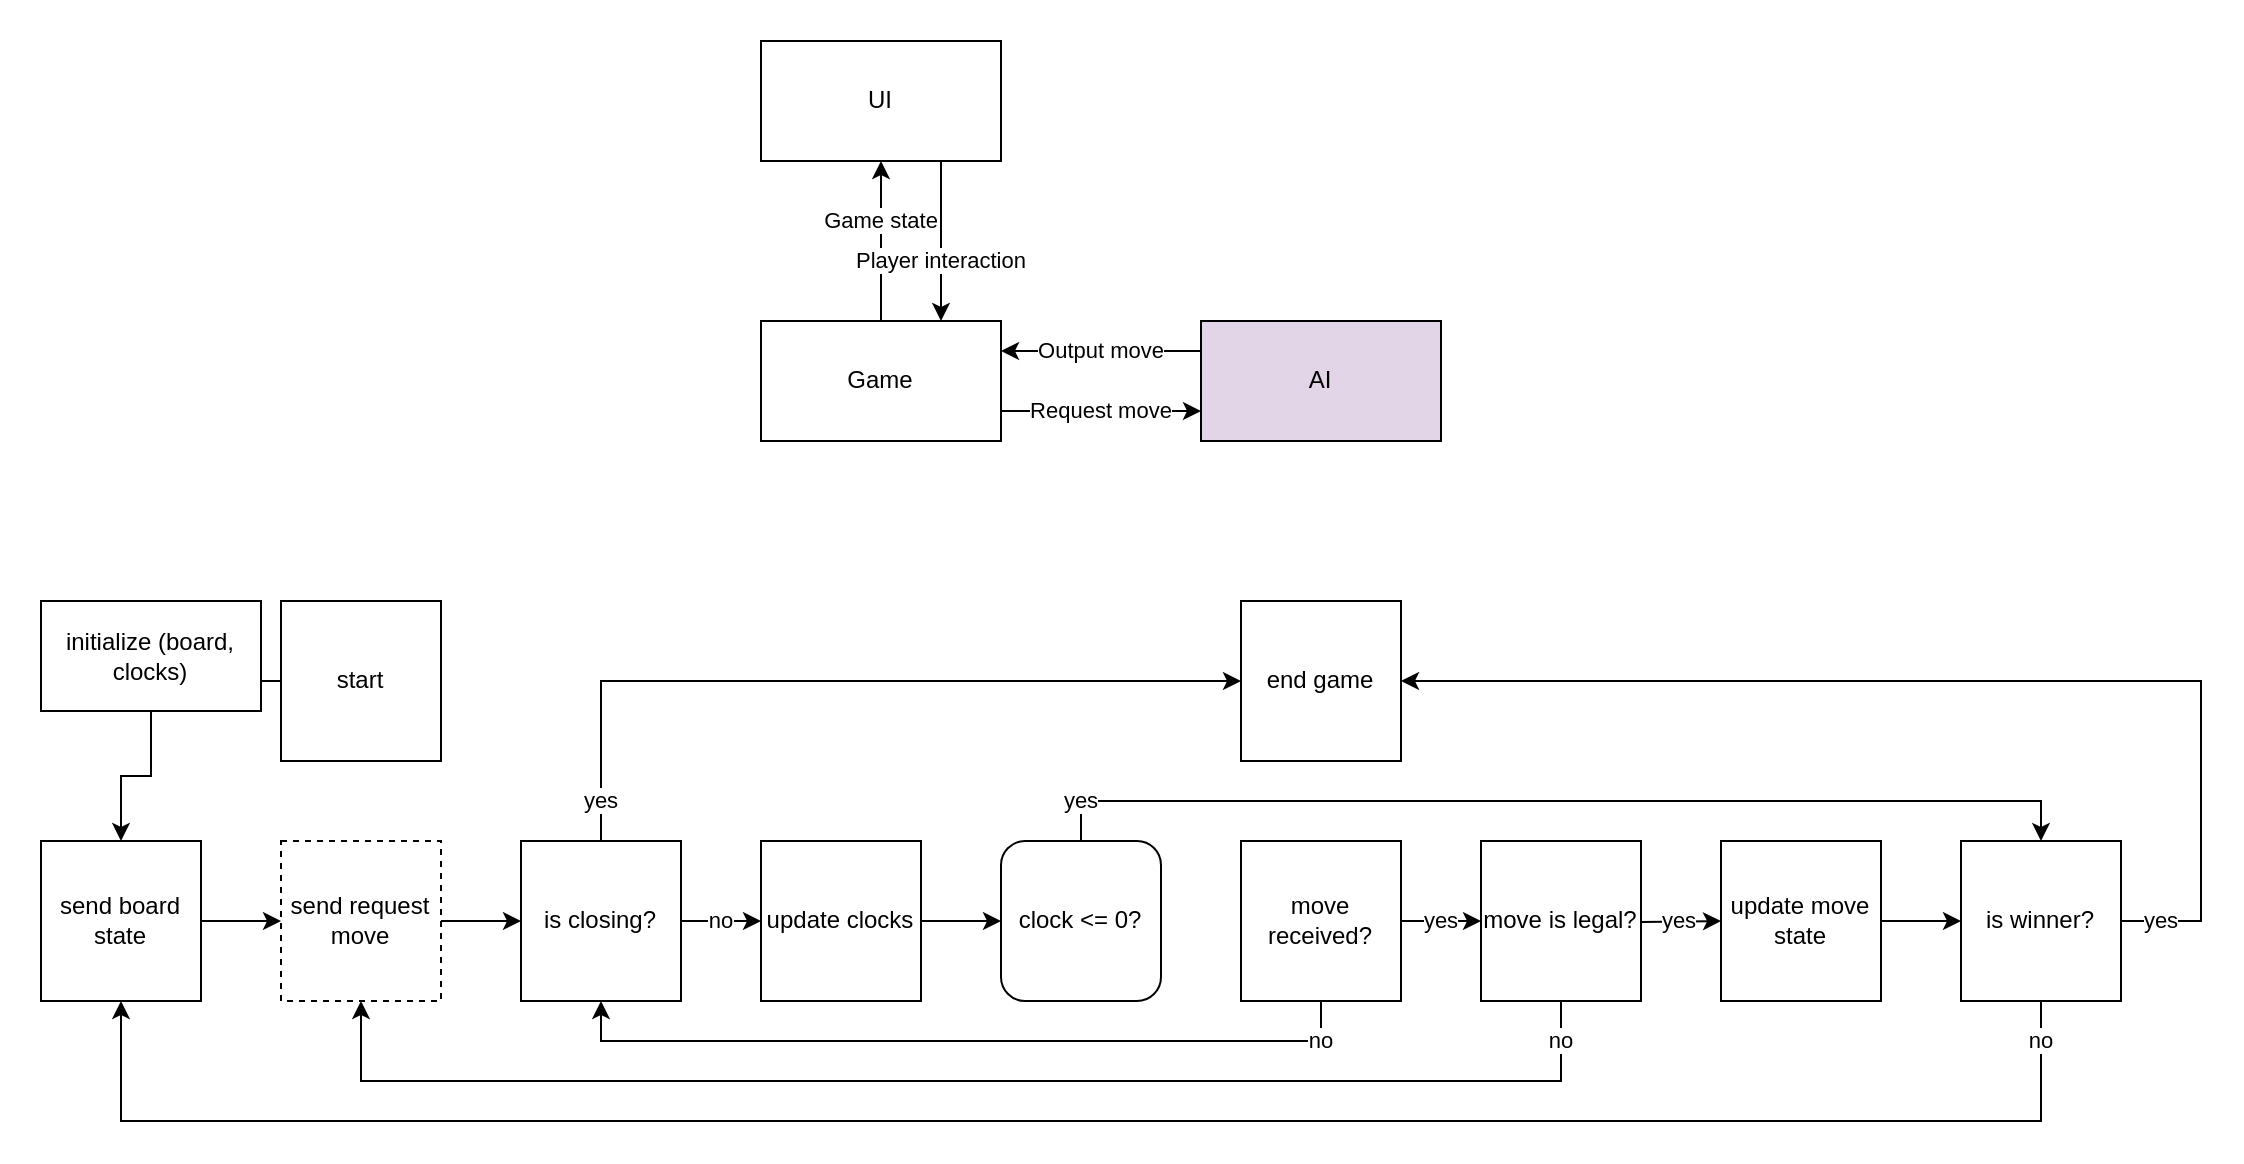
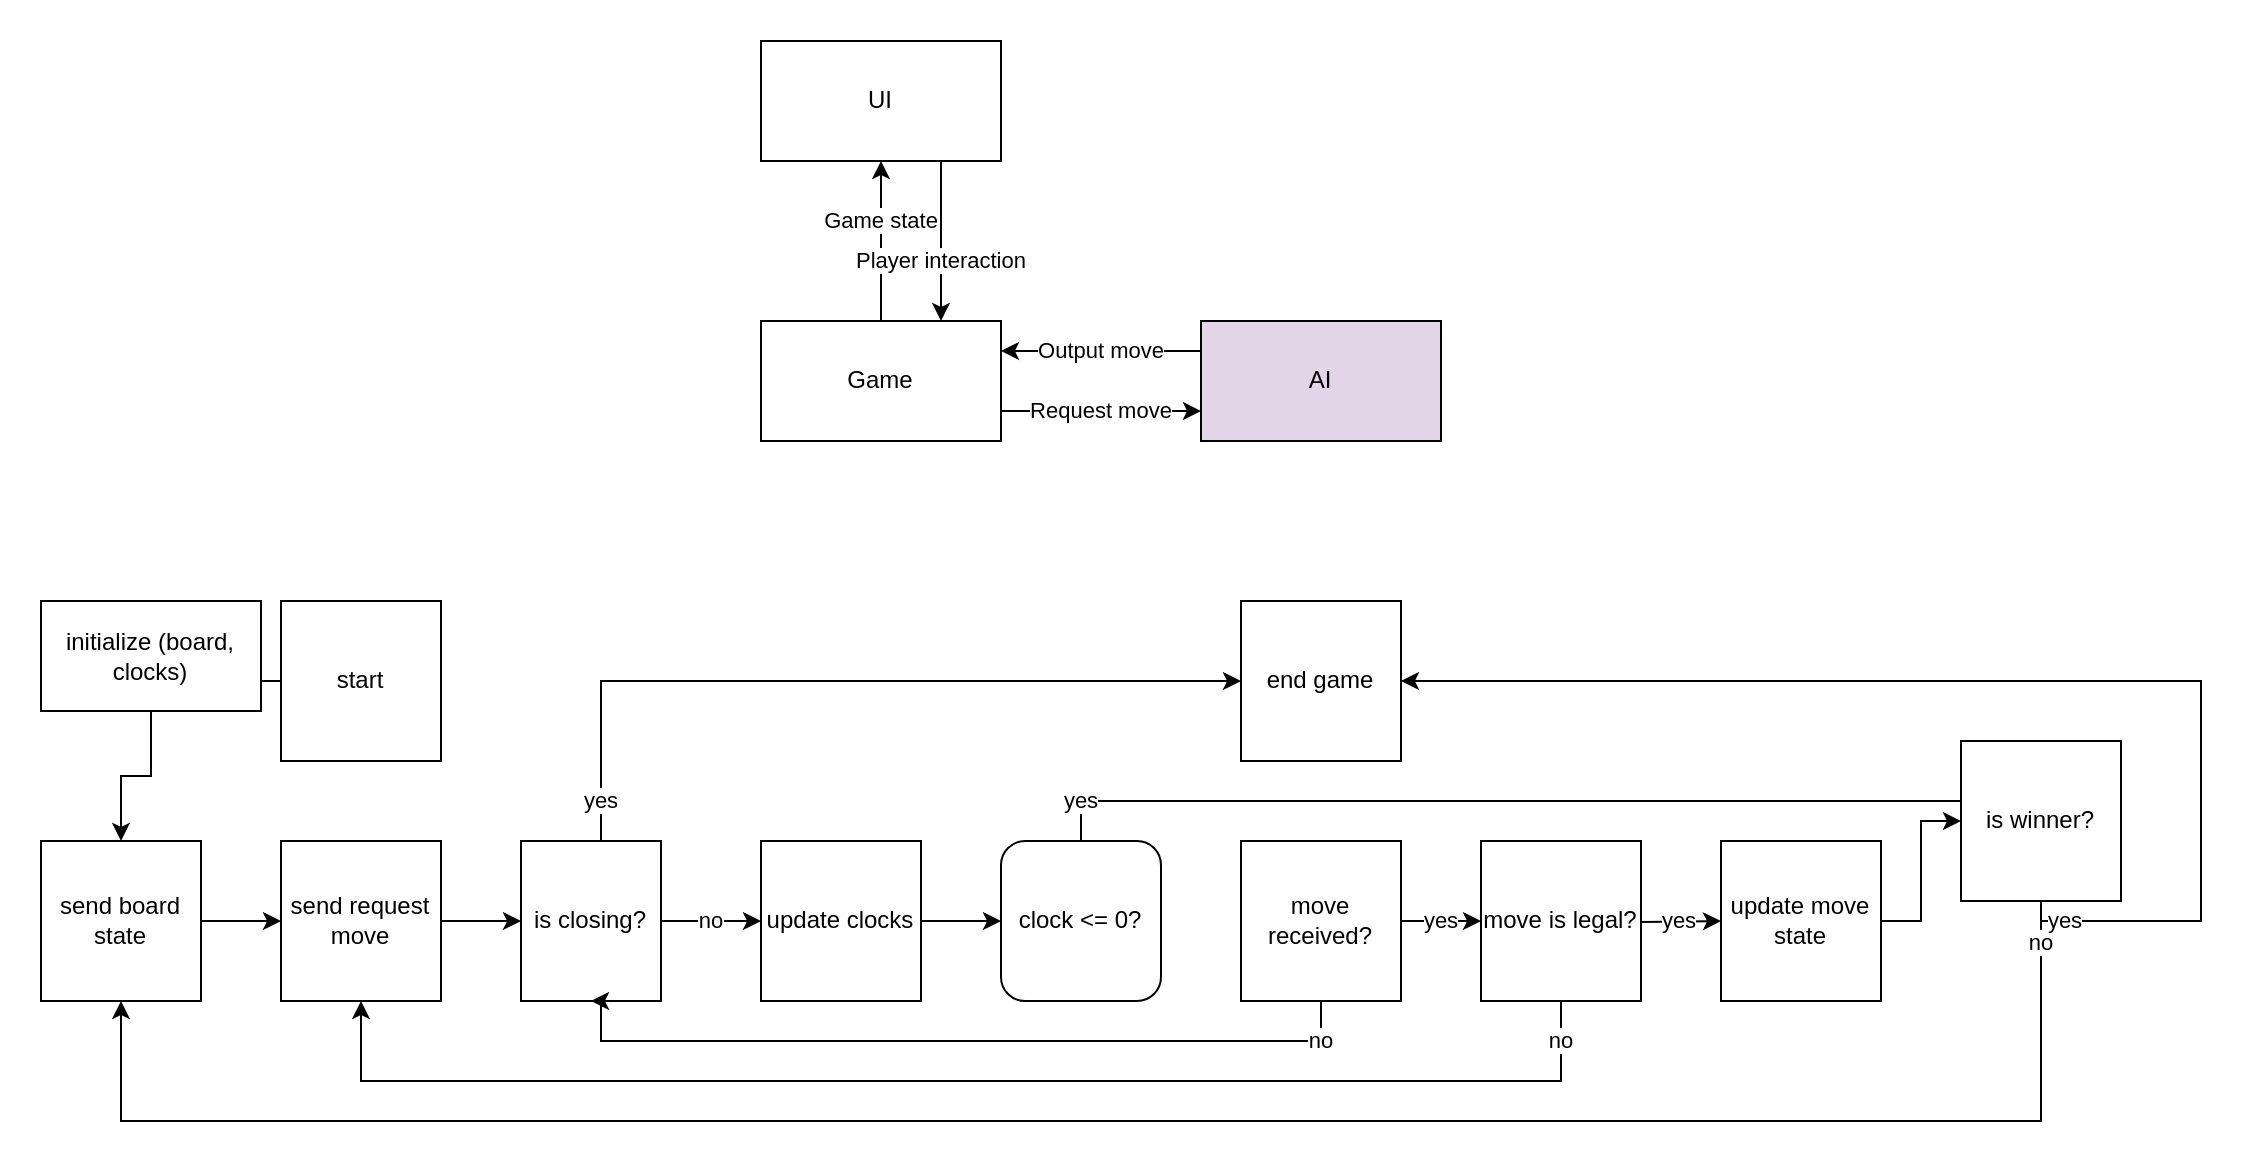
- <mxCell id="29" value="send request move" style="whiteSpace=wrap;html=1;aspect=fixed;strokeColor=default;fillColor=default;dashed=1;" parent="1" vertex="1"><mxGeometry x="140" y="420" width="80" height="80" as="geometry" /></mxCell>
+ <mxCell id="29" value="send request move" style="whiteSpace=wrap;html=1;aspect=fixed;strokeColor=default;fillColor=default;" parent="1" vertex="1"><mxGeometry x="140" y="420" width="80" height="80" as="geometry" /></mxCell>
- <mxCell id="10" value="is closing?" style="whiteSpace=wrap;html=1;aspect=fixed;strokeColor=default;fillColor=default;" parent="1" vertex="1"><mxGeometry x="260" y="420" width="80" height="80" as="geometry" /></mxCell>
+ <mxCell id="10" value="is closing?" style="whiteSpace=wrap;html=1;aspect=fixed;strokeColor=default;fillColor=default;" parent="1" vertex="1"><mxGeometry x="260" y="420" width="70" height="80" as="geometry" /></mxCell>
- <mxCell id="34" value="is winner?" style="whiteSpace=wrap;html=1;aspect=fixed;strokeColor=default;fillColor=default;" parent="1" vertex="1"><mxGeometry x="980" y="420" width="80" height="80" as="geometry" /></mxCell>
+ <mxCell id="34" value="is winner?" style="whiteSpace=wrap;html=1;aspect=fixed;strokeColor=default;fillColor=default;" parent="1" vertex="1"><mxGeometry x="980" y="370" width="80" height="80" as="geometry" /></mxCell>
